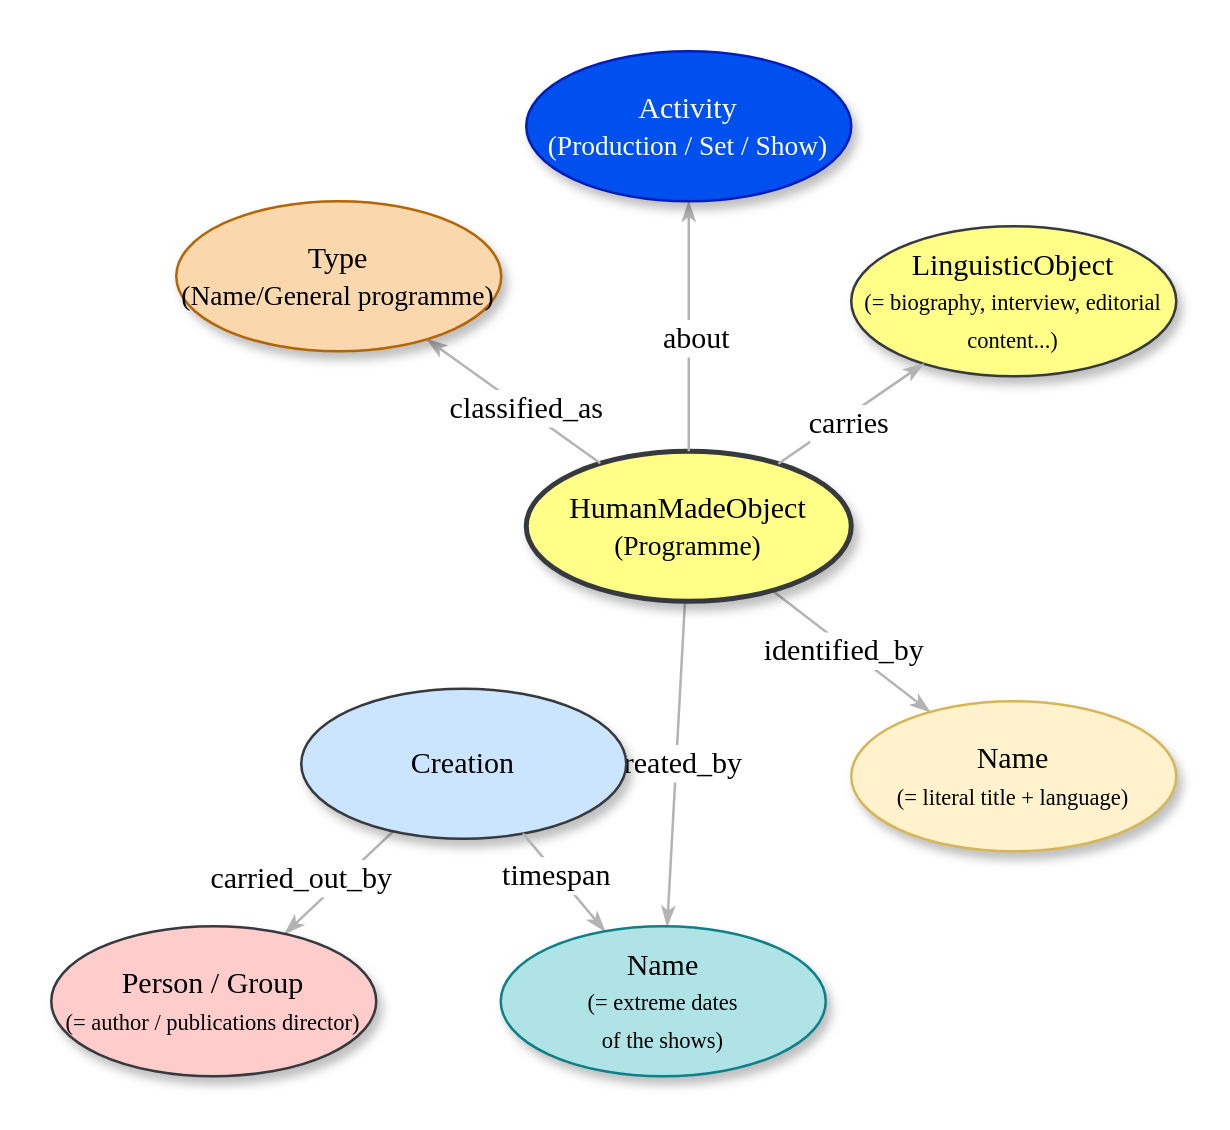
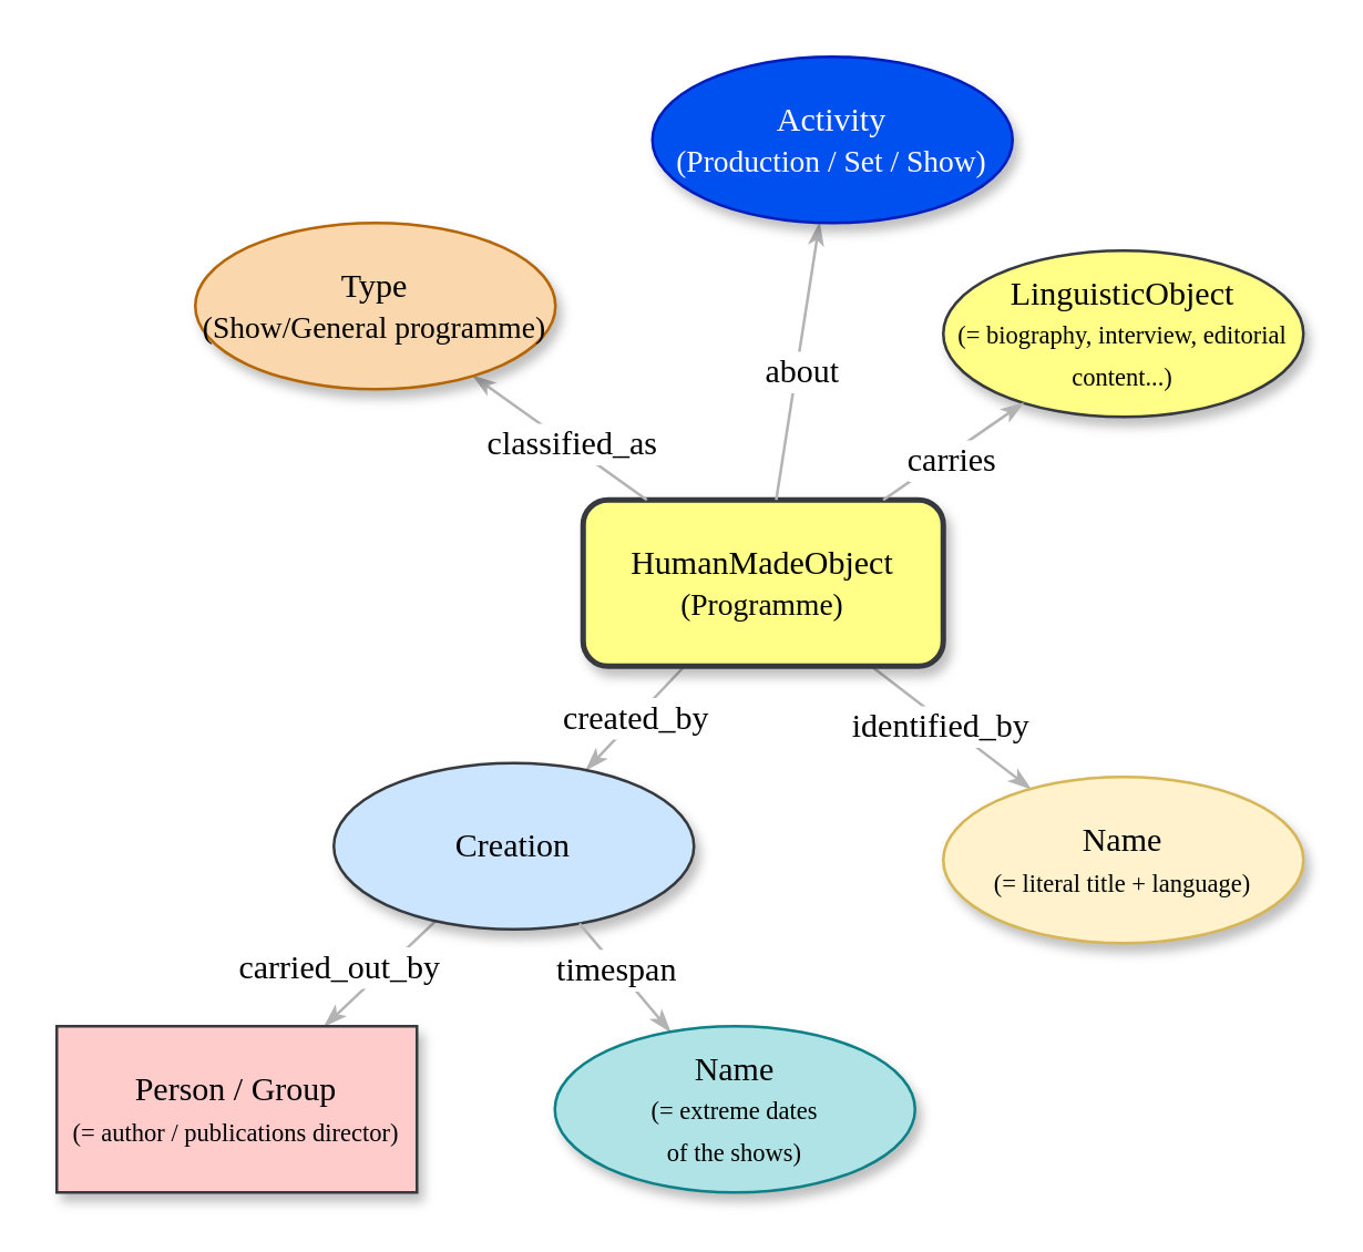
- <mxCell id="19" value="&lt;span&gt;Activity&lt;/span&gt;&lt;div&gt;&lt;span&gt;&lt;font style=&quot;font-size: 11px;&quot;&gt;(Production / Set / Show)&lt;/font&gt;&lt;/span&gt;&lt;/div&gt;" style="ellipse;whiteSpace=wrap;html=1;rounded=0;shadow=1;comic=0;labelBackgroundColor=none;strokeWidth=1;fontFamily=Verdana;fontSize=12;align=center;fillColor=#0050ef;strokeColor=#001DBC;fontColor=#ffffff;" parent="1" vertex="1"><mxGeometry x="210" y="20" width="130" height="60" as="geometry" /></mxCell>
+ <mxCell id="19" value="&lt;span&gt;Activity&lt;/span&gt;&lt;div&gt;&lt;span&gt;&lt;font style=&quot;font-size: 11px;&quot;&gt;(Production / Set / Show)&lt;/font&gt;&lt;/span&gt;&lt;/div&gt;" style="ellipse;whiteSpace=wrap;html=1;rounded=0;shadow=1;comic=0;labelBackgroundColor=none;strokeWidth=1;fontFamily=Verdana;fontSize=12;align=center;fillColor=#0050ef;strokeColor=#001DBC;fontColor=#ffffff;" parent="1" vertex="1"><mxGeometry x="235" y="20" width="130" height="60" as="geometry" /></mxCell>
- <mxCell id="13" value="&lt;span&gt;Type&lt;/span&gt;&lt;div&gt;&lt;span&gt;&lt;font style=&quot;font-size: 11px;&quot;&gt;(Name/General programme)&lt;/font&gt;&lt;/span&gt;&lt;/div&gt;" style="ellipse;whiteSpace=wrap;html=1;rounded=0;shadow=1;comic=0;labelBackgroundColor=none;strokeWidth=1;fontFamily=Verdana;fontSize=12;align=center;fillColor=#fad7ac;strokeColor=#b46504;" parent="1" vertex="1"><mxGeometry x="70" y="80" width="130" height="60" as="geometry" /></mxCell>
+ <mxCell id="13" value="&lt;span&gt;Type&lt;/span&gt;&lt;div&gt;&lt;span&gt;&lt;font style=&quot;font-size: 11px;&quot;&gt;(Show/General programme)&lt;/font&gt;&lt;/span&gt;&lt;/div&gt;" style="ellipse;whiteSpace=wrap;html=1;rounded=0;shadow=1;comic=0;labelBackgroundColor=none;strokeWidth=1;fontFamily=Verdana;fontSize=12;align=center;fillColor=#fad7ac;strokeColor=#b46504;" parent="1" vertex="1"><mxGeometry x="70" y="80" width="130" height="60" as="geometry" /></mxCell>
- <mxCell id="5" value="&lt;div&gt;&lt;span style=&quot;background-color: initial;&quot;&gt;HumanMadeObject&lt;/span&gt;&lt;/div&gt;&lt;div&gt;&lt;span style=&quot;font-size: 11px; background-color: initial;&quot;&gt;(Programme&lt;/span&gt;&lt;span style=&quot;font-size: 11px; background-color: initial;&quot;&gt;)&lt;/span&gt;&lt;/div&gt;" style="ellipse;whiteSpace=wrap;html=1;rounded=0;shadow=1;comic=0;labelBackgroundColor=none;strokeWidth=2;fontFamily=Verdana;fontSize=12;align=center;fillColor=#ffff88;strokeColor=#36393d;" parent="1" vertex="1"><mxGeometry x="210" y="180" width="130" height="60" as="geometry" /></mxCell>
+ <mxCell id="5" value="&lt;div&gt;&lt;span style=&quot;background-color: initial;&quot;&gt;HumanMadeObject&lt;/span&gt;&lt;/div&gt;&lt;div&gt;&lt;span style=&quot;font-size: 11px; background-color: initial;&quot;&gt;(Programme&lt;/span&gt;&lt;span style=&quot;font-size: 11px; background-color: initial;&quot;&gt;)&lt;/span&gt;&lt;/div&gt;" style="whiteSpace=wrap;html=1;shadow=1;comic=0;labelBackgroundColor=none;strokeWidth=2;fontFamily=Verdana;fontSize=12;align=center;fillColor=#ffff88;strokeColor=#36393d;rounded=1;" parent="1" vertex="1"><mxGeometry x="210" y="180" width="130" height="60" as="geometry" /></mxCell>
- <mxCell id="4" value="created_by" style="edgeStyle=none;rounded=1;html=1;labelBackgroundColor=#FFFFFF;startArrow=none;startFill=0;startSize=5;endArrow=classicThin;endFill=1;endSize=5;jettySize=auto;orthogonalLoop=1;strokeColor=#B3B3B3;strokeWidth=1;fontFamily=Verdana;fontSize=12;" parent="1" source="5" target="22" edge="1"><mxGeometry relative="1" as="geometry" /></mxCell>
+ <mxCell id="4" value="created_by" style="edgeStyle=none;rounded=1;html=1;labelBackgroundColor=#FFFFFF;startArrow=none;startFill=0;startSize=5;endArrow=classicThin;endFill=1;endSize=5;jettySize=auto;orthogonalLoop=1;strokeColor=#B3B3B3;strokeWidth=1;fontFamily=Verdana;fontSize=12" parent="1" source="5" target="9" edge="1"><mxGeometry relative="1" as="geometry" /></mxCell>
- <mxCell id="10" value="&lt;span&gt;Person / Group&lt;/span&gt;&lt;div&gt;&lt;span&gt;&lt;font style=&quot;font-size: 9px;&quot;&gt;(= author / publications director)&lt;/font&gt;&lt;/span&gt;&lt;/div&gt;" style="ellipse;whiteSpace=wrap;html=1;rounded=0;shadow=1;comic=0;labelBackgroundColor=none;strokeWidth=1;fontFamily=Verdana;fontSize=12;align=center;fillColor=#ffcccc;strokeColor=#36393d;" parent="1" vertex="1"><mxGeometry x="20" y="370" width="130" height="60" as="geometry" /></mxCell>
+ <mxCell id="10" value="&lt;span&gt;Person / Group&lt;/span&gt;&lt;div&gt;&lt;span&gt;&lt;font style=&quot;font-size: 9px;&quot;&gt;(= author / publications director)&lt;/font&gt;&lt;/span&gt;&lt;/div&gt;" style="whiteSpace=wrap;html=1;shadow=1;comic=0;labelBackgroundColor=none;strokeWidth=1;fontFamily=Verdana;fontSize=12;align=center;fillColor=#ffcccc;strokeColor=#36393d;rounded=0;" parent="1" vertex="1"><mxGeometry x="20" y="370" width="130" height="60" as="geometry" /></mxCell>
